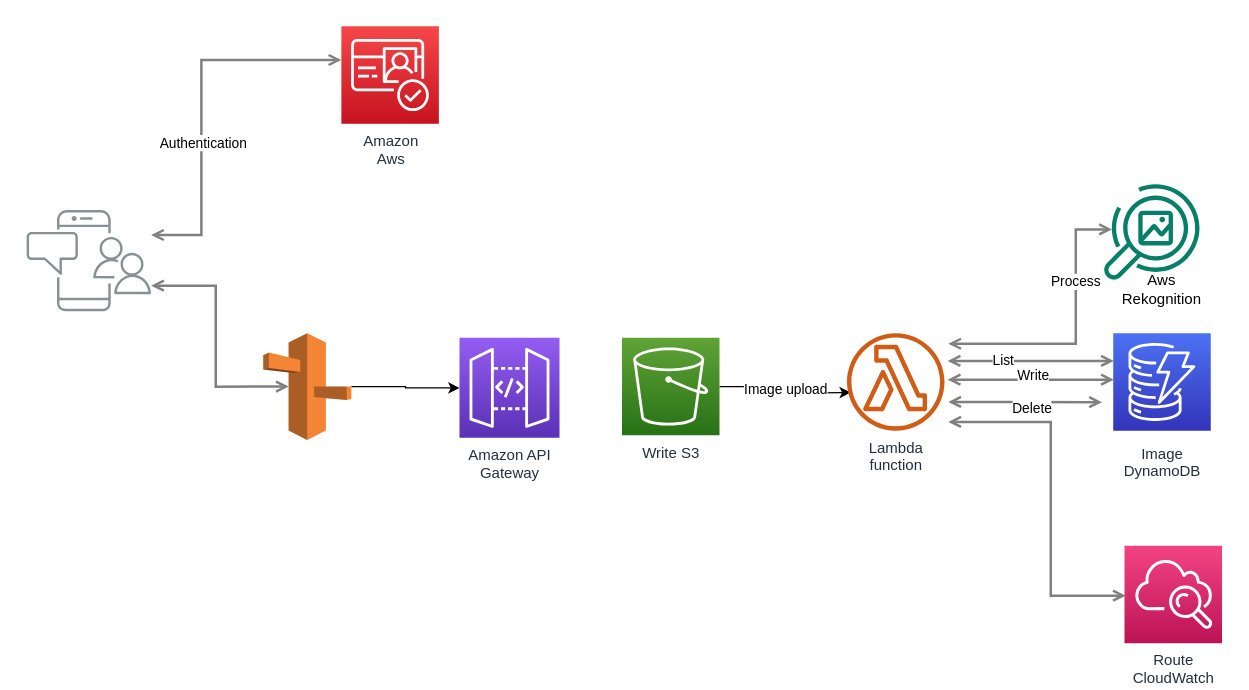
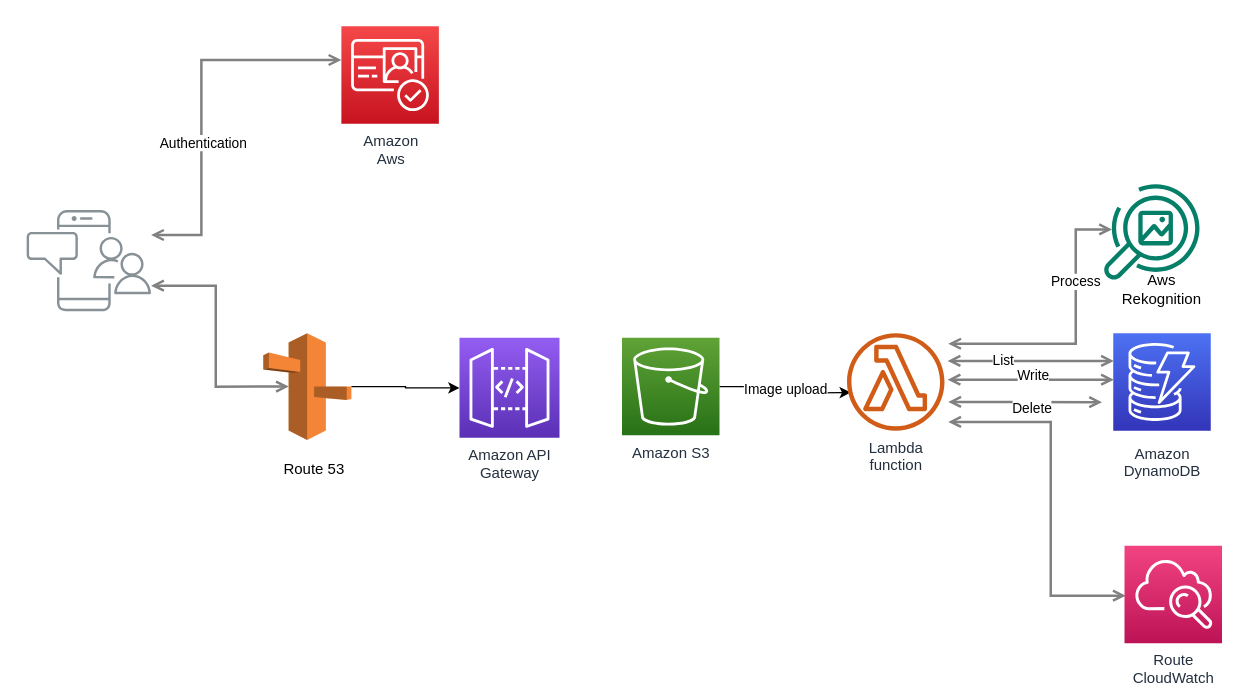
- <mxCell id="12" value="Write S3" style="outlineConnect=0;fontColor=#232F3E;gradientColor=#60A337;gradientDirection=north;fillColor=#277116;strokeColor=#ffffff;dashed=0;verticalLabelPosition=bottom;verticalAlign=top;align=center;html=1;fontSize=12;fontStyle=0;aspect=fixed;shape=mxgraph.aws4.resourceIcon;resIcon=mxgraph.aws4.s3;labelBackgroundColor=#ffffff;" vertex="1" parent="1"><mxGeometry x="497" y="269.75" width="78" height="78" as="geometry" /></mxCell>
+ <mxCell id="12" value="Amazon S3" style="outlineConnect=0;fontColor=#232F3E;gradientColor=#60A337;gradientDirection=north;fillColor=#277116;strokeColor=#ffffff;dashed=0;verticalLabelPosition=bottom;verticalAlign=top;align=center;html=1;fontSize=12;fontStyle=0;aspect=fixed;shape=mxgraph.aws4.resourceIcon;resIcon=mxgraph.aws4.s3;labelBackgroundColor=#ffffff;" vertex="1" parent="1"><mxGeometry x="497" y="269.75" width="78" height="78" as="geometry" /></mxCell>
- <mxCell id="8" value="Image&lt;br&gt;DynamoDB&lt;br&gt;" style="outlineConnect=0;fontColor=#232F3E;gradientColor=#4D72F3;gradientDirection=north;fillColor=#3334B9;strokeColor=#ffffff;dashed=0;verticalLabelPosition=bottom;verticalAlign=top;align=center;html=1;fontSize=12;fontStyle=0;aspect=fixed;shape=mxgraph.aws4.resourceIcon;resIcon=mxgraph.aws4.dynamodb;labelBackgroundColor=#ffffff;spacingTop=5;" parent="1" vertex="1"><mxGeometry x="890" y="266" width="78" height="78" as="geometry" /></mxCell>
+ <mxCell id="8" value="Amazon&lt;br&gt;DynamoDB&lt;br&gt;" style="outlineConnect=0;fontColor=#232F3E;gradientColor=#4D72F3;gradientDirection=north;fillColor=#3334B9;strokeColor=#ffffff;dashed=0;verticalLabelPosition=bottom;verticalAlign=top;align=center;html=1;fontSize=12;fontStyle=0;aspect=fixed;shape=mxgraph.aws4.resourceIcon;resIcon=mxgraph.aws4.dynamodb;labelBackgroundColor=#ffffff;spacingTop=5;" parent="1" vertex="1"><mxGeometry x="890" y="266" width="78" height="78" as="geometry" /></mxCell>
+ <mxCell id="26" value="Route 53" style="text;html=1;strokeColor=none;fillColor=none;align=center;verticalAlign=middle;whiteSpace=wrap;rounded=0;" vertex="1" parent="1"><mxGeometry x="221" y="360" width="60" height="30" as="geometry" /></mxCell>
